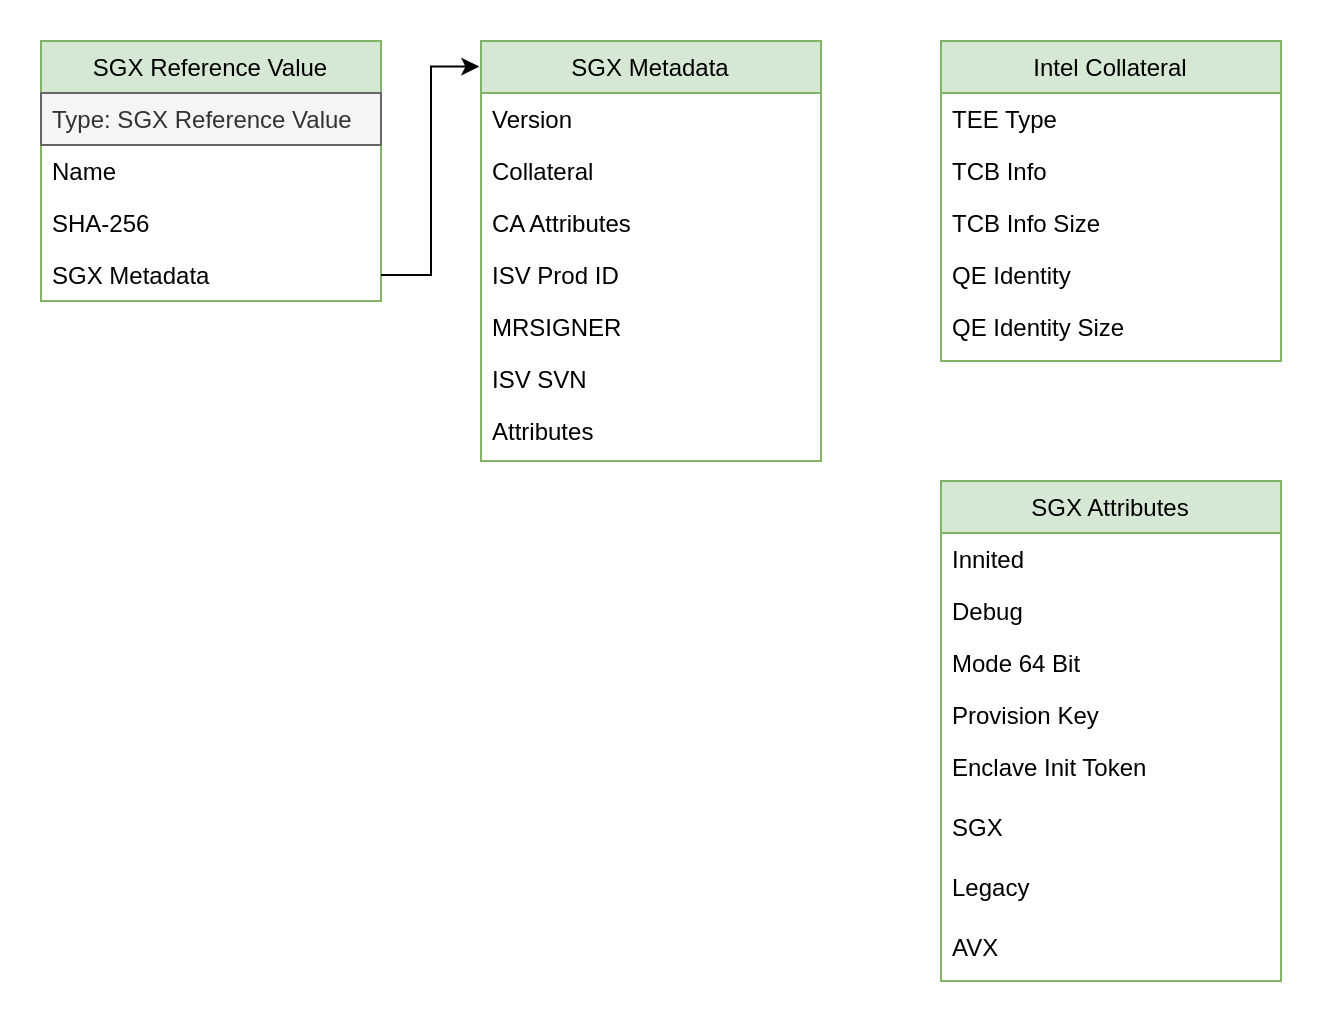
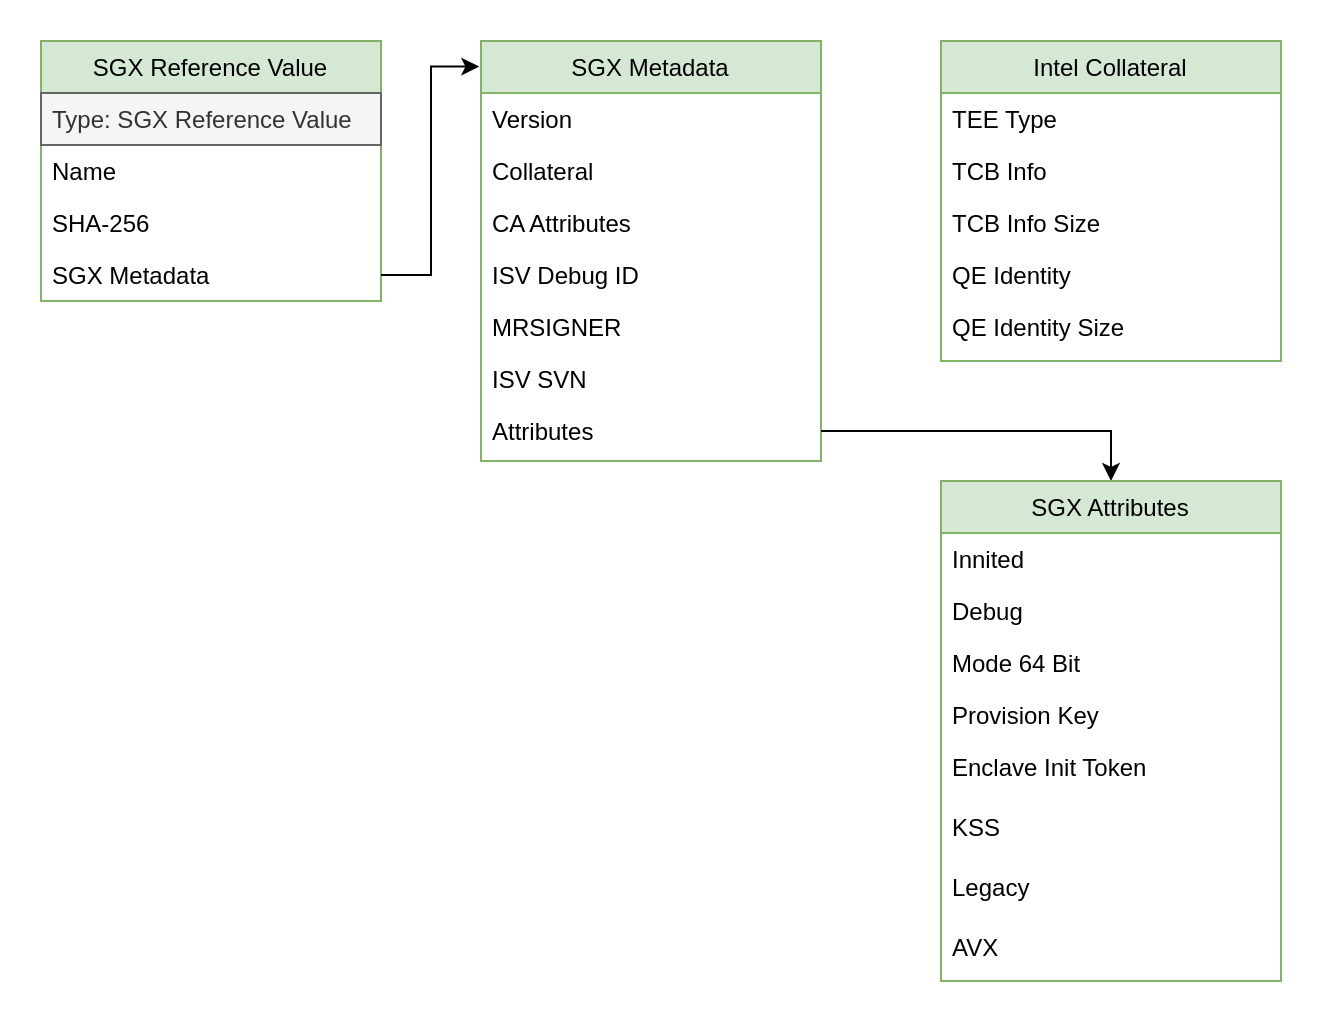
- <mxCell id="11" value="ISV Prod ID" style="text;strokeColor=none;fillColor=none;align=left;verticalAlign=top;spacingLeft=4;spacingRight=4;overflow=hidden;rotatable=0;points=[[0,0.5],[1,0.5]];portConstraint=eastwest;" vertex="1" parent="1"><mxGeometry x="240" y="124" width="170" height="26" as="geometry" /></mxCell>
+ <mxCell id="11" value="ISV Debug ID" style="text;strokeColor=none;fillColor=none;align=left;verticalAlign=top;spacingLeft=4;spacingRight=4;overflow=hidden;rotatable=0;points=[[0,0.5],[1,0.5]];portConstraint=eastwest;" vertex="1" parent="1"><mxGeometry x="240" y="124" width="170" height="26" as="geometry" /></mxCell>
+ <mxCell id="14" style="edgeStyle=orthogonalEdgeStyle;rounded=0;orthogonalLoop=1;jettySize=auto;html=1;entryX=0.5;entryY=0;entryDx=0;entryDy=0;" edge="1" parent="1" source="15" target="22"><mxGeometry relative="1" as="geometry" /></mxCell>
- <mxCell id="28" value="SGX" style="text;strokeColor=none;fillColor=none;align=left;verticalAlign=top;spacingLeft=4;spacingRight=4;overflow=hidden;rotatable=0;points=[[0,0.5],[1,0.5]];portConstraint=eastwest;" vertex="1" parent="22"><mxGeometry y="160" width="170" height="30" as="geometry" /></mxCell>
+ <mxCell id="28" value="KSS" style="text;strokeColor=none;fillColor=none;align=left;verticalAlign=top;spacingLeft=4;spacingRight=4;overflow=hidden;rotatable=0;points=[[0,0.5],[1,0.5]];portConstraint=eastwest;" vertex="1" parent="22"><mxGeometry y="160" width="170" height="30" as="geometry" /></mxCell>
